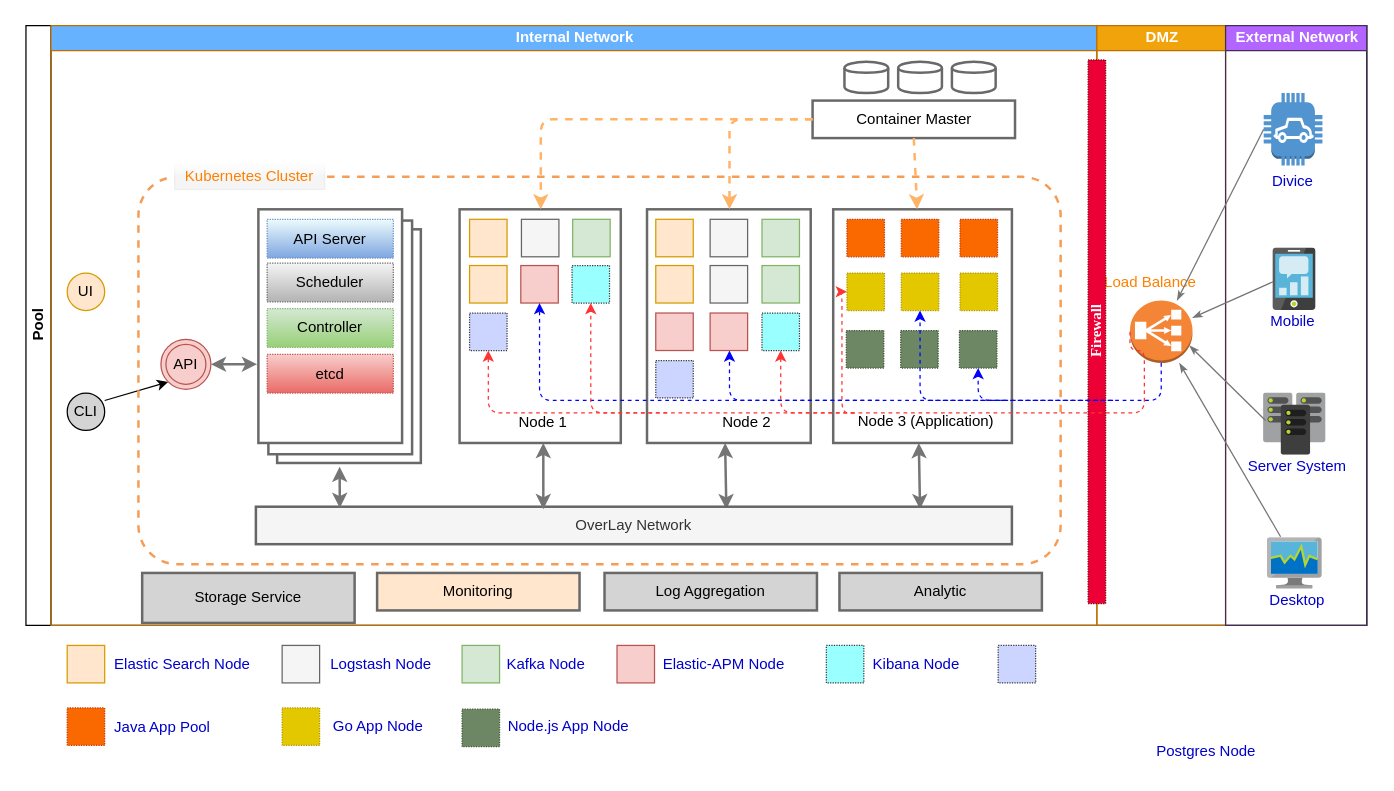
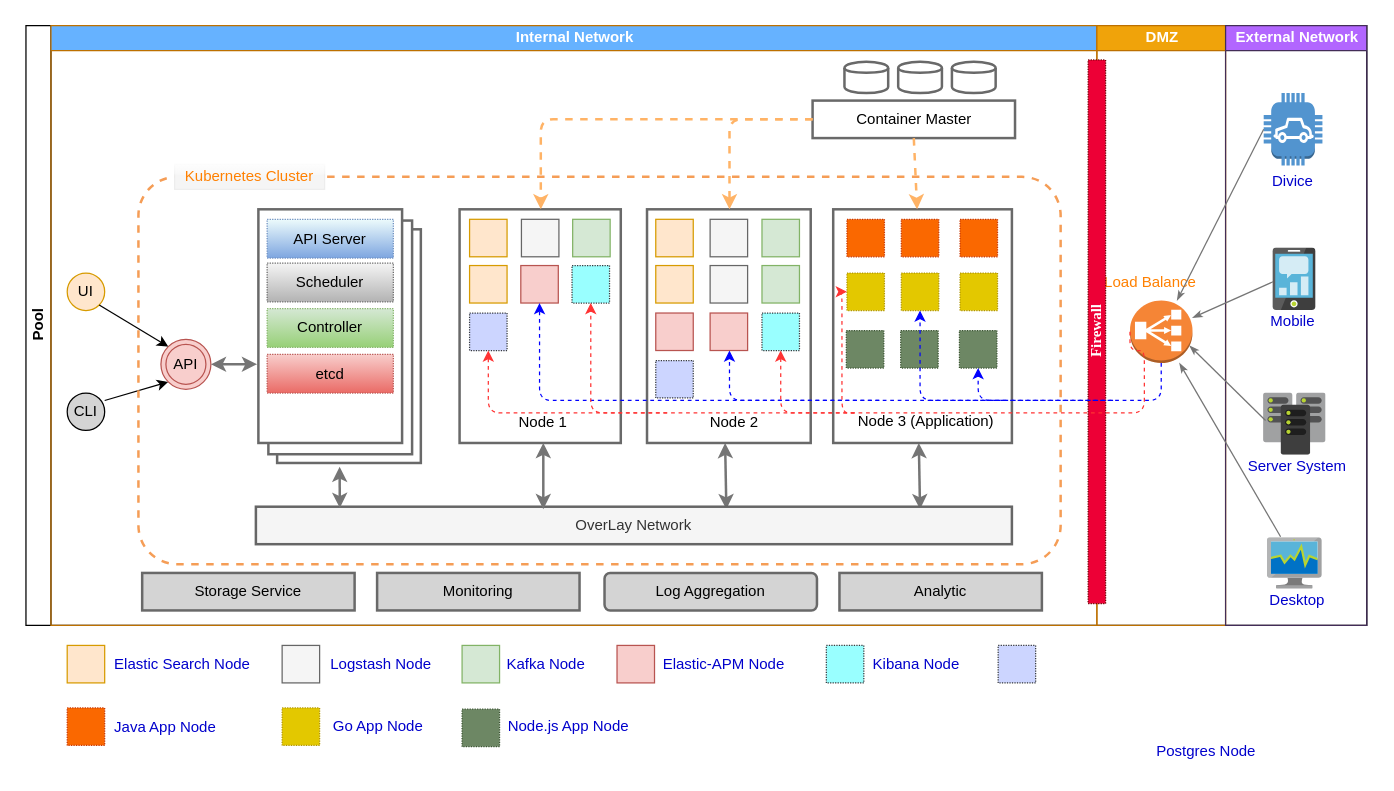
+ <mxCell id="77" value="" style="endArrow=classic;html=1;entryX=0;entryY=0;entryDx=0;entryDy=0;exitX=1;exitY=1;exitDx=0;exitDy=0;" edge="1" parent="1" source="10" target="36"><mxGeometry width="50" height="50" relative="1" as="geometry"><mxPoint x="79" y="233" as="sourcePoint" /><mxPoint x="135" y="267" as="targetPoint" /></mxGeometry></mxCell>
- <mxCell id="65" value="Node 2" style="text;html=1;strokeColor=none;fillColor=none;align=center;verticalAlign=middle;whiteSpace=wrap;rounded=0;dashed=1;dashPattern=1 1;" vertex="1" parent="1"><mxGeometry x="556.5" y="328" width="80" height="20" as="geometry" /></mxCell>
+ <mxCell id="65" value="Node 2" style="text;html=1;strokeColor=none;fillColor=none;align=center;verticalAlign=middle;whiteSpace=wrap;rounded=0;dashed=1;dashPattern=1 1;" vertex="1" parent="1"><mxGeometry x="546.5" y="328" width="80" height="20" as="geometry" /></mxCell>
- <mxCell id="5" value="Monitoring" style="rounded=0;whiteSpace=wrap;html=1;strokeColor=#696969;strokeWidth=2;fillColor=#ffe6cc;" vertex="1" parent="3"><mxGeometry x="261" y="438" width="162" height="30" as="geometry" /></mxCell>
+ <mxCell id="5" value="Monitoring" style="rounded=0;whiteSpace=wrap;html=1;strokeColor=#696969;strokeWidth=2;fillColor=#D4D4D4;" vertex="1" parent="3"><mxGeometry x="261" y="438" width="162" height="30" as="geometry" /></mxCell>
- <mxCell id="6" value="Log Aggregation" style="rounded=0;whiteSpace=wrap;html=1;strokeColor=#696969;strokeWidth=2;fillColor=#D4D4D4;" vertex="1" parent="3"><mxGeometry x="443" y="438" width="170" height="30" as="geometry" /></mxCell>
+ <mxCell id="6" value="Log Aggregation" style="whiteSpace=wrap;html=1;strokeColor=#696969;strokeWidth=2;fillColor=#D4D4D4;rounded=1;" vertex="1" parent="3"><mxGeometry x="443" y="438" width="170" height="30" as="geometry" /></mxCell>
- <mxCell id="4" value="Storage Service" style="rounded=0;whiteSpace=wrap;html=1;strokeColor=#696969;strokeWidth=2;fillColor=#D4D4D4;" vertex="1" parent="3"><mxGeometry x="73" y="438" width="170" height="40" as="geometry" /></mxCell>
+ <mxCell id="4" value="Storage Service" style="rounded=0;whiteSpace=wrap;html=1;strokeColor=#696969;strokeWidth=2;fillColor=#D4D4D4;" vertex="1" parent="3"><mxGeometry x="73" y="438" width="170" height="30" as="geometry" /></mxCell>
- <mxCell id="105" value="Java App Pool" style="text;html=1;strokeColor=none;fillColor=none;align=left;verticalAlign=middle;whiteSpace=wrap;rounded=0;shadow=0;glass=1;fontColor=#0000CC;" vertex="1" parent="1"><mxGeometry x="89" y="572" width="111" height="20" as="geometry" /></mxCell>
+ <mxCell id="105" value="Java App Node" style="text;html=1;strokeColor=none;fillColor=none;align=left;verticalAlign=middle;whiteSpace=wrap;rounded=0;shadow=0;glass=1;fontColor=#0000CC;" vertex="1" parent="1"><mxGeometry x="89" y="572" width="111" height="20" as="geometry" /></mxCell>
